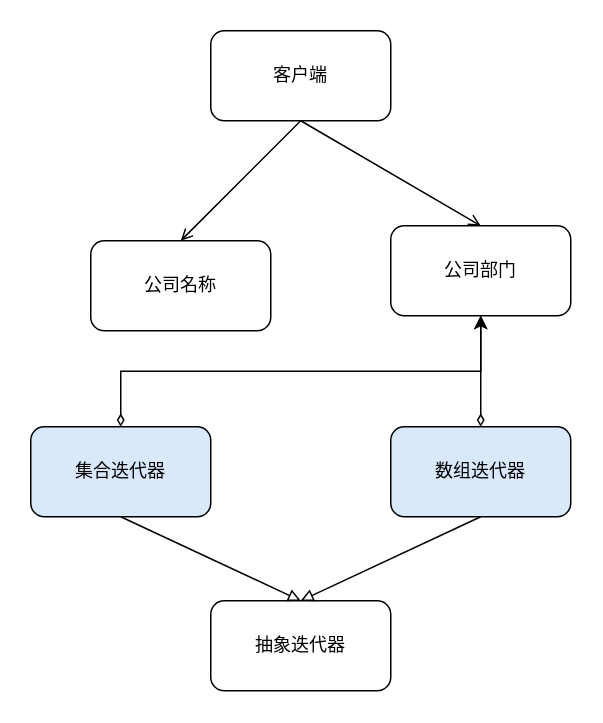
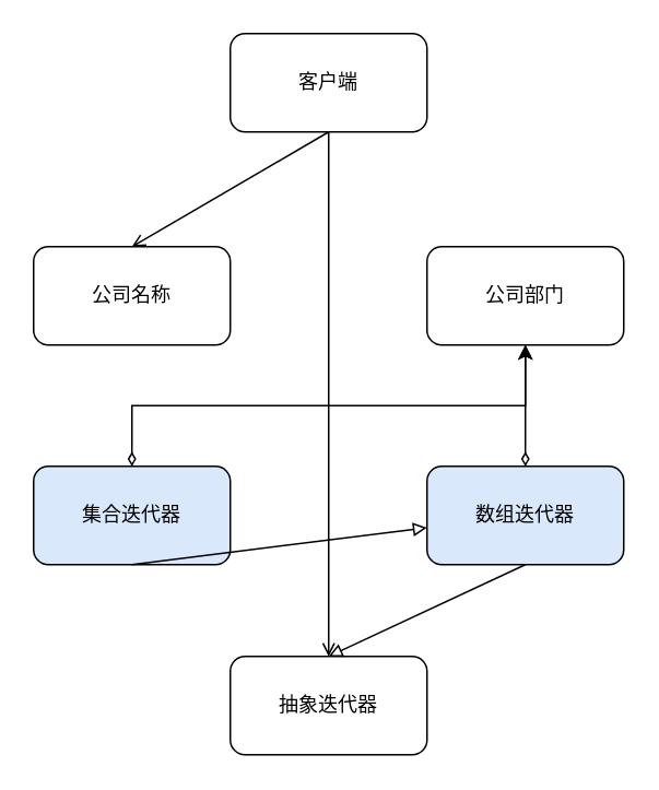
- <mxCell id="13" value="" style="endArrow=open;html=1;entryX=0.5;entryY=0;entryDx=0;entryDy=0;exitX=0.5;exitY=1;exitDx=0;exitDy=0;endFill=0;" edge="1" parent="1" source="4" target="3"><mxGeometry width="50" height="50" relative="1" as="geometry"><mxPoint x="449.845" y="15.241" as="sourcePoint" /><mxPoint x="329.845" y="84.897" as="targetPoint" /></mxGeometry></mxCell>
+ <mxCell id="13" value="" style="endArrow=open;html=1;exitX=0.5;exitY=1;exitDx=0;exitDy=0;endFill=0;" edge="1" parent="1" source="4" target="9"><mxGeometry width="50" height="50" relative="1" as="geometry"><mxPoint x="449.845" y="15.241" as="sourcePoint" /><mxPoint x="329.845" y="84.897" as="targetPoint" /></mxGeometry></mxCell>
- <mxCell id="2" value="公司名称" style="rounded=1;whiteSpace=wrap;html=1;" vertex="1" parent="1"><mxGeometry x="60" y="160" width="120" height="60" as="geometry" /></mxCell>
+ <mxCell id="2" value="公司名称" style="rounded=1;whiteSpace=wrap;html=1;" vertex="1" parent="1"><mxGeometry x="20" y="150" width="120" height="60" as="geometry" /></mxCell>
- <mxCell id="10" value="" style="endArrow=block;html=1;exitX=0.5;exitY=1;exitDx=0;exitDy=0;entryX=0.5;entryY=0;entryDx=0;entryDy=0;endFill=0;" edge="1" parent="1" source="6" target="9"><mxGeometry width="50" height="50" relative="1" as="geometry"><mxPoint x="90" y="370" as="sourcePoint" /><mxPoint x="210" y="350" as="targetPoint" /></mxGeometry></mxCell>
+ <mxCell id="10" value="" style="endArrow=block;html=1;exitX=0.5;exitY=1;exitDx=0;exitDy=0;endFill=0;" edge="1" parent="1" source="6" target="8"><mxGeometry width="50" height="50" relative="1" as="geometry"><mxPoint x="90" y="370" as="sourcePoint" /><mxPoint x="210" y="350" as="targetPoint" /></mxGeometry></mxCell>
